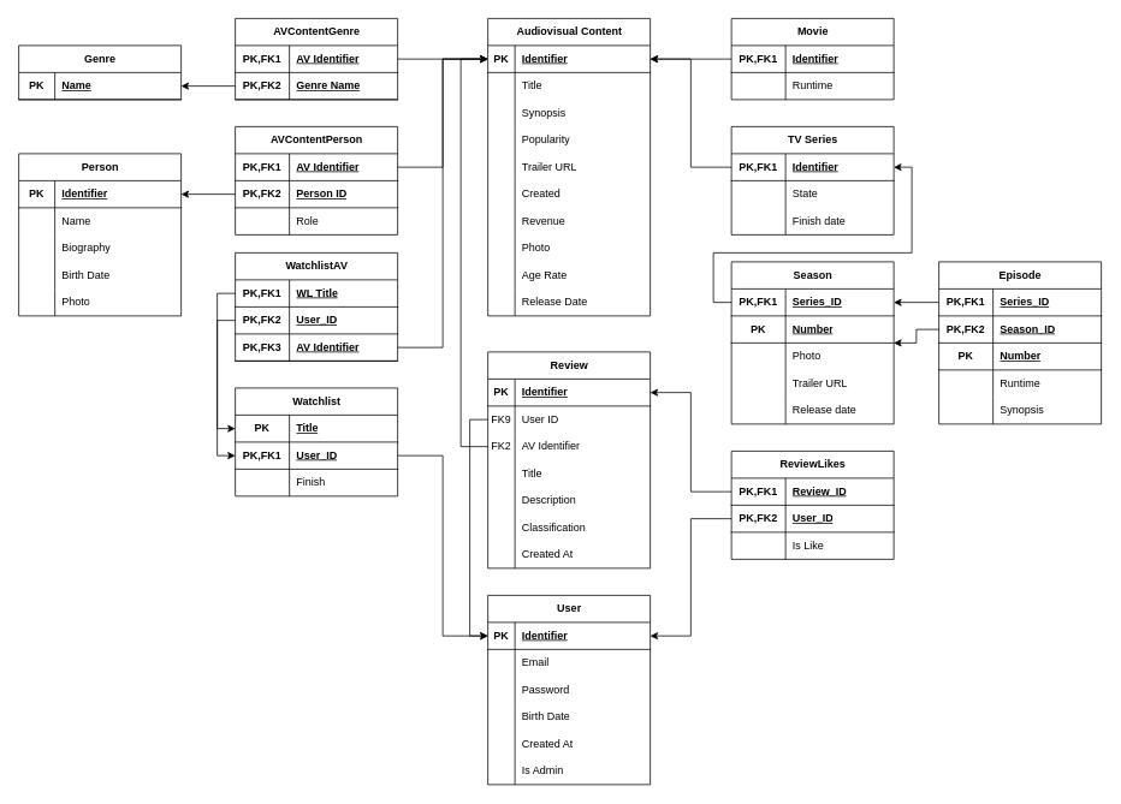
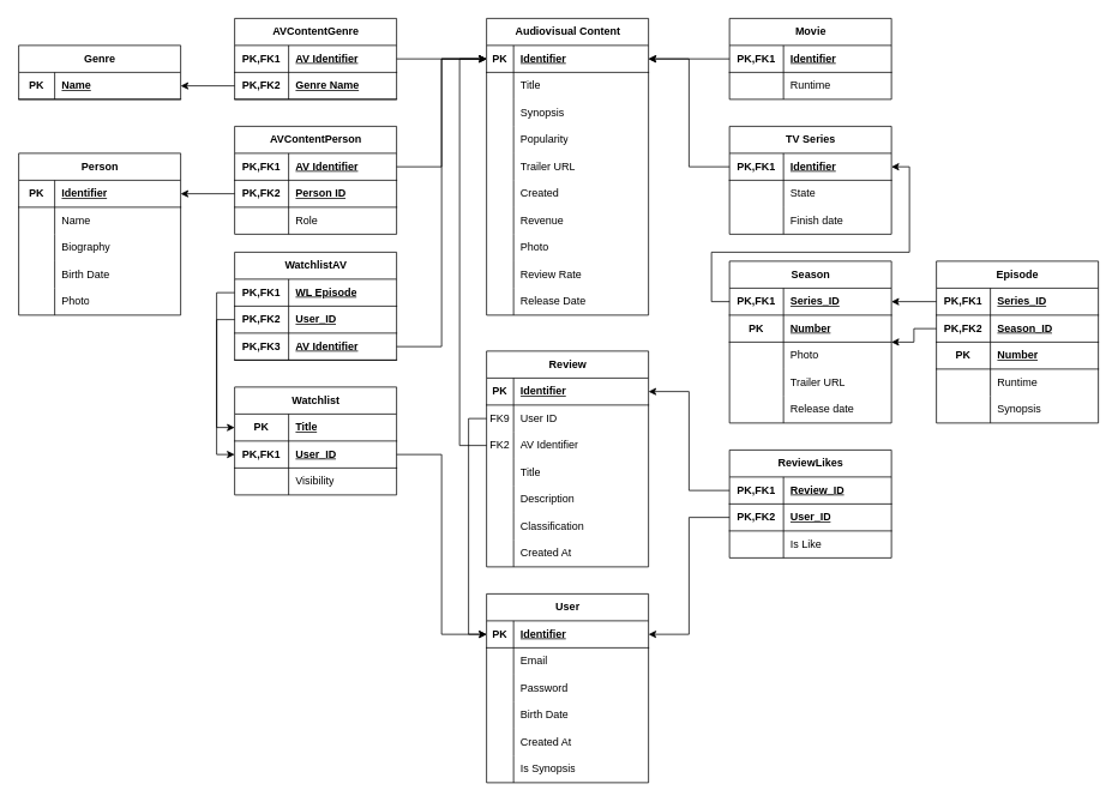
- <mxCell id="29" value="Age Rate" style="shape=partialRectangle;connectable=0;fillColor=none;top=0;left=0;bottom=0;right=0;align=left;spacingLeft=6;overflow=hidden;whiteSpace=wrap;html=1;" parent="27" vertex="1"><mxGeometry x="30" width="150" height="30" as="geometry"><mxRectangle width="150" height="30" as="alternateBounds" /></mxGeometry></mxCell>
+ <mxCell id="29" value="Review Rate" style="shape=partialRectangle;connectable=0;fillColor=none;top=0;left=0;bottom=0;right=0;align=left;spacingLeft=6;overflow=hidden;whiteSpace=wrap;html=1;" parent="27" vertex="1"><mxGeometry x="30" width="150" height="30" as="geometry"><mxRectangle width="150" height="30" as="alternateBounds" /></mxGeometry></mxCell>
- <mxCell id="174" value="WL Title" style="shape=partialRectangle;connectable=0;fillColor=none;top=0;left=0;bottom=0;right=0;align=left;spacingLeft=6;fontStyle=5;overflow=hidden;whiteSpace=wrap;html=1;" parent="172" vertex="1"><mxGeometry x="60" width="120" height="30" as="geometry"><mxRectangle width="120" height="30" as="alternateBounds" /></mxGeometry></mxCell>
+ <mxCell id="174" value="WL Episode" style="shape=partialRectangle;connectable=0;fillColor=none;top=0;left=0;bottom=0;right=0;align=left;spacingLeft=6;fontStyle=5;overflow=hidden;whiteSpace=wrap;html=1;" parent="172" vertex="1"><mxGeometry x="60" width="120" height="30" as="geometry"><mxRectangle width="120" height="30" as="alternateBounds" /></mxGeometry></mxCell>
- <mxCell id="152" value="Finish" style="shape=partialRectangle;connectable=0;fillColor=none;top=0;left=0;bottom=0;right=0;align=left;spacingLeft=6;overflow=hidden;whiteSpace=wrap;html=1;" parent="150" vertex="1"><mxGeometry x="60" width="120" height="30" as="geometry"><mxRectangle width="120" height="30" as="alternateBounds" /></mxGeometry></mxCell>
+ <mxCell id="152" value="Visibility" style="shape=partialRectangle;connectable=0;fillColor=none;top=0;left=0;bottom=0;right=0;align=left;spacingLeft=6;overflow=hidden;whiteSpace=wrap;html=1;" parent="150" vertex="1"><mxGeometry x="60" width="120" height="30" as="geometry"><mxRectangle width="120" height="30" as="alternateBounds" /></mxGeometry></mxCell>
- <mxCell id="142" value="Is Admin" style="shape=partialRectangle;connectable=0;fillColor=none;top=0;left=0;bottom=0;right=0;align=left;spacingLeft=6;overflow=hidden;whiteSpace=wrap;html=1;" vertex="1" parent="140"><mxGeometry x="30" width="150" height="30" as="geometry"><mxRectangle width="150" height="30" as="alternateBounds" /></mxGeometry></mxCell>
+ <mxCell id="142" value="Is Synopsis" style="shape=partialRectangle;connectable=0;fillColor=none;top=0;left=0;bottom=0;right=0;align=left;spacingLeft=6;overflow=hidden;whiteSpace=wrap;html=1;" vertex="1" parent="140"><mxGeometry x="30" width="150" height="30" as="geometry"><mxRectangle width="150" height="30" as="alternateBounds" /></mxGeometry></mxCell>
